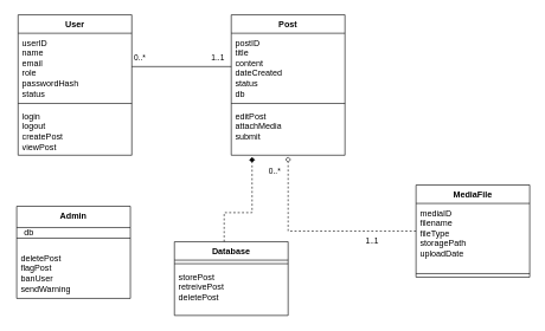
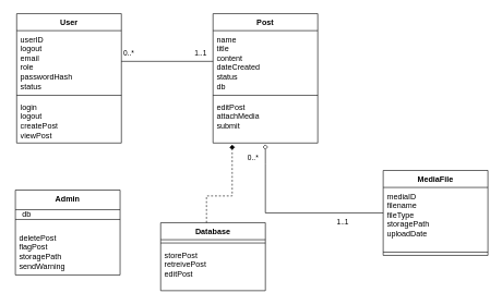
- <mxCell id="3" value="userID&lt;br&gt;name&lt;br&gt;email&lt;br&gt;role&lt;br&gt;passwordHash&lt;br&gt;status" style="text;strokeColor=none;fillColor=none;align=left;verticalAlign=top;spacingLeft=4;spacingRight=4;overflow=hidden;rotatable=0;points=[[0,0.5],[1,0.5]];portConstraint=eastwest;whiteSpace=wrap;html=1;" vertex="1" parent="2"><mxGeometry y="26" width="160" height="94" as="geometry" /></mxCell>
+ <mxCell id="3" value="userID&lt;br&gt;logout&lt;br&gt;email&lt;br&gt;role&lt;br&gt;passwordHash&lt;br&gt;status" style="text;strokeColor=none;fillColor=none;align=left;verticalAlign=top;spacingLeft=4;spacingRight=4;overflow=hidden;rotatable=0;points=[[0,0.5],[1,0.5]];portConstraint=eastwest;whiteSpace=wrap;html=1;" vertex="1" parent="2"><mxGeometry y="26" width="160" height="94" as="geometry" /></mxCell>
- <mxCell id="10" value="postID&lt;br&gt;title&lt;br&gt;content&lt;br&gt;dateCreated&lt;br&gt;status&lt;br&gt;db" style="text;strokeColor=none;fillColor=none;align=left;verticalAlign=top;spacingLeft=4;spacingRight=4;overflow=hidden;rotatable=0;points=[[0,0.5],[1,0.5]];portConstraint=eastwest;whiteSpace=wrap;html=1;" vertex="1" parent="9"><mxGeometry y="26" width="160" height="94" as="geometry" /></mxCell>
+ <mxCell id="10" value="name&lt;br&gt;title&lt;br&gt;content&lt;br&gt;dateCreated&lt;br&gt;status&lt;br&gt;db" style="text;strokeColor=none;fillColor=none;align=left;verticalAlign=top;spacingLeft=4;spacingRight=4;overflow=hidden;rotatable=0;points=[[0,0.5],[1,0.5]];portConstraint=eastwest;whiteSpace=wrap;html=1;" vertex="1" parent="9"><mxGeometry y="26" width="160" height="94" as="geometry" /></mxCell>
- <mxCell id="19" style="edgeStyle=orthogonalEdgeStyle;rounded=0;orthogonalLoop=1;jettySize=auto;html=1;entryX=0.5;entryY=1.029;entryDx=0;entryDy=0;entryPerimeter=0;endArrow=diamond;endFill=0;dashed=1;" edge="1" parent="1" source="16" target="12"><mxGeometry relative="1" as="geometry"><Array as="points"><mxPoint x="405" y="250" /><mxPoint x="405" y="250" /></Array></mxGeometry></mxCell>
+ <mxCell id="19" style="edgeStyle=orthogonalEdgeStyle;rounded=0;orthogonalLoop=1;jettySize=auto;html=1;entryX=0.5;entryY=1.029;entryDx=0;entryDy=0;entryPerimeter=0;endArrow=diamond;endFill=0;" edge="1" parent="1" source="16" target="12"><mxGeometry relative="1" as="geometry"><Array as="points"><mxPoint x="405" y="250" /><mxPoint x="405" y="250" /></Array></mxGeometry></mxCell>
- <mxCell id="8" value="deletePost&lt;br&gt;flagPost&lt;br&gt;banUser&lt;br&gt;sendWarning" style="text;strokeColor=none;fillColor=none;align=left;verticalAlign=top;spacingLeft=4;spacingRight=4;overflow=hidden;rotatable=0;points=[[0,0.5],[1,0.5]];portConstraint=eastwest;whiteSpace=wrap;html=1;" vertex="1" parent="6"><mxGeometry y="60" width="160" height="70" as="geometry" /></mxCell>
+ <mxCell id="8" value="deletePost&lt;br&gt;flagPost&lt;br&gt;storagePath&lt;br&gt;sendWarning" style="text;strokeColor=none;fillColor=none;align=left;verticalAlign=top;spacingLeft=4;spacingRight=4;overflow=hidden;rotatable=0;points=[[0,0.5],[1,0.5]];portConstraint=eastwest;whiteSpace=wrap;html=1;" vertex="1" parent="6"><mxGeometry y="60" width="160" height="70" as="geometry" /></mxCell>
- <mxCell id="24" value="storePost&lt;br&gt;retreivePost&lt;br&gt;deletePost" style="text;strokeColor=none;fillColor=none;align=left;verticalAlign=top;spacingLeft=4;spacingRight=4;overflow=hidden;rotatable=0;points=[[0,0.5],[1,0.5]];portConstraint=eastwest;whiteSpace=wrap;html=1;" vertex="1" parent="22"><mxGeometry y="36" width="160" height="68" as="geometry" /></mxCell>
+ <mxCell id="24" value="storePost&lt;br&gt;retreivePost&lt;br&gt;editPost" style="text;strokeColor=none;fillColor=none;align=left;verticalAlign=top;spacingLeft=4;spacingRight=4;overflow=hidden;rotatable=0;points=[[0,0.5],[1,0.5]];portConstraint=eastwest;whiteSpace=wrap;html=1;" vertex="1" parent="22"><mxGeometry y="36" width="160" height="68" as="geometry" /></mxCell>
